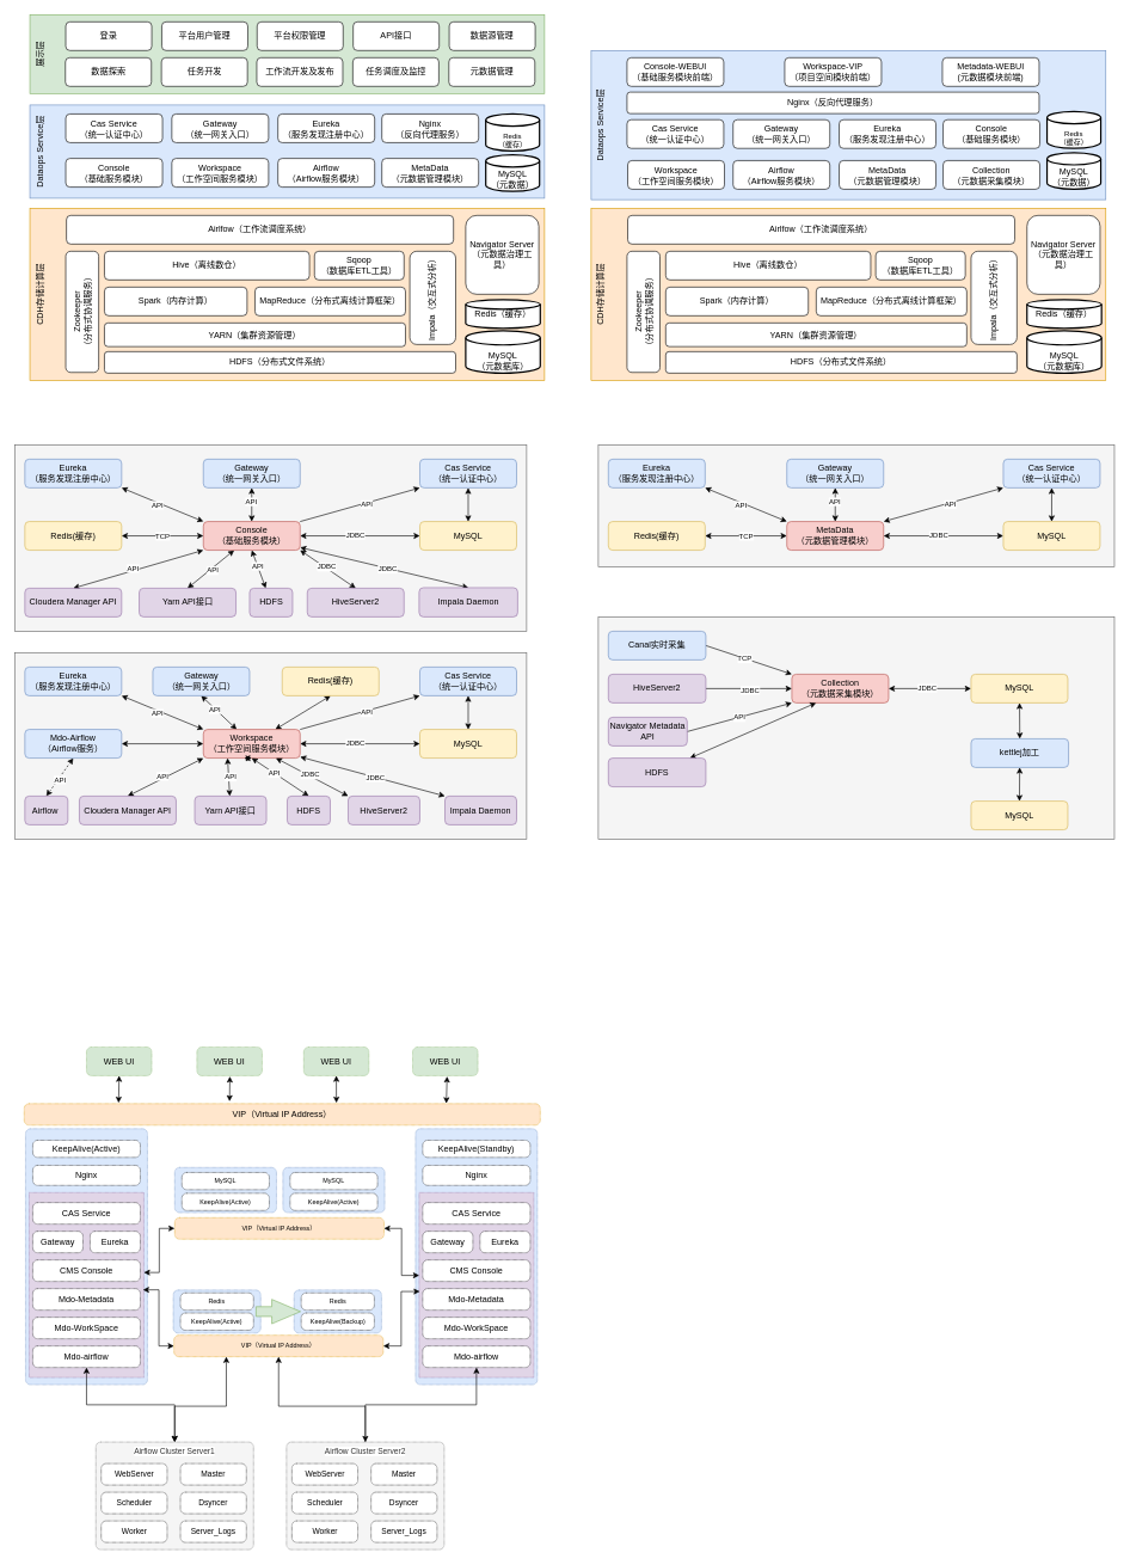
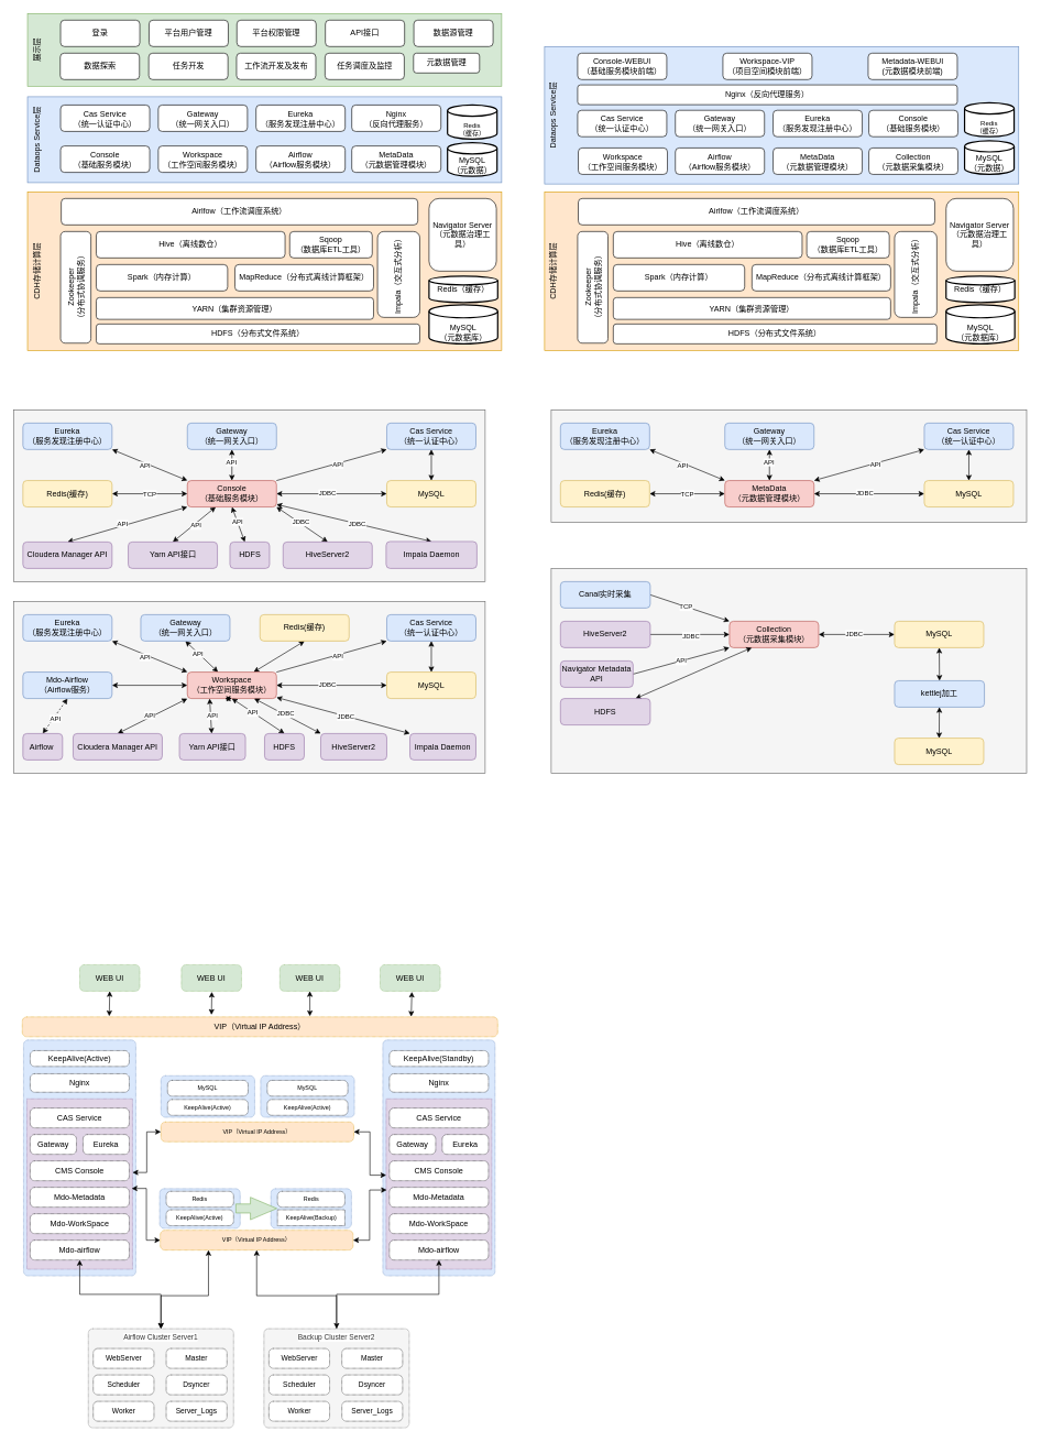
- <mxCell id="101" value="元数据管理" style="rounded=1;whiteSpace=wrap;html=1;" vertex="1" parent="1"><mxGeometry x="625.5" y="80" width="120" height="40" as="geometry" /></mxCell>
+ <mxCell id="101" value="元数据管理" style="rounded=1;whiteSpace=wrap;html=1;" vertex="1" parent="1"><mxGeometry x="625.5" y="80" width="100" height="30" as="geometry" /></mxCell>
- <mxCell id="131" value="KeepAlive(Backup)" style="rounded=1;whiteSpace=wrap;html=1;absoluteArcSize=1;arcSize=14;strokeWidth=1;dashed=1;dashPattern=1 1;fillColor=default;gradientColor=none;fontSize=9;" vertex="1" parent="1"><mxGeometry x="419.5" y="1831" width="102" height="24" as="geometry" /></mxCell>
+ <mxCell id="131" value="KeepAlive(Backup)" style="whiteSpace=wrap;html=1;absoluteArcSize=1;arcSize=14;strokeWidth=1;dashed=1;dashPattern=1 1;fillColor=default;gradientColor=none;fontSize=9;rounded=0;" vertex="1" parent="1"><mxGeometry x="419.5" y="1831" width="102" height="24" as="geometry" /></mxCell>
- <mxCell id="57" value="Airflow Cluster Server2" style="rounded=1;whiteSpace=wrap;html=1;absoluteArcSize=1;arcSize=14;strokeWidth=1;shadow=0;dashed=1;dashPattern=1 1;labelBackgroundColor=#ffffff;fontSize=11;fillColor=#f5f5f5;verticalAlign=top;strokeColor=#666666;fontColor=#333333;" parent="1" vertex="1"><mxGeometry x="399" y="2011" width="220" height="150" as="geometry" /></mxCell>
+ <mxCell id="57" value="Backup Cluster Server2" style="rounded=1;whiteSpace=wrap;html=1;absoluteArcSize=1;arcSize=14;strokeWidth=1;shadow=0;dashed=1;dashPattern=1 1;labelBackgroundColor=#ffffff;fontSize=11;fillColor=#f5f5f5;verticalAlign=top;strokeColor=#666666;fontColor=#333333;" parent="1" vertex="1"><mxGeometry x="399" y="2011" width="220" height="150" as="geometry" /></mxCell>
